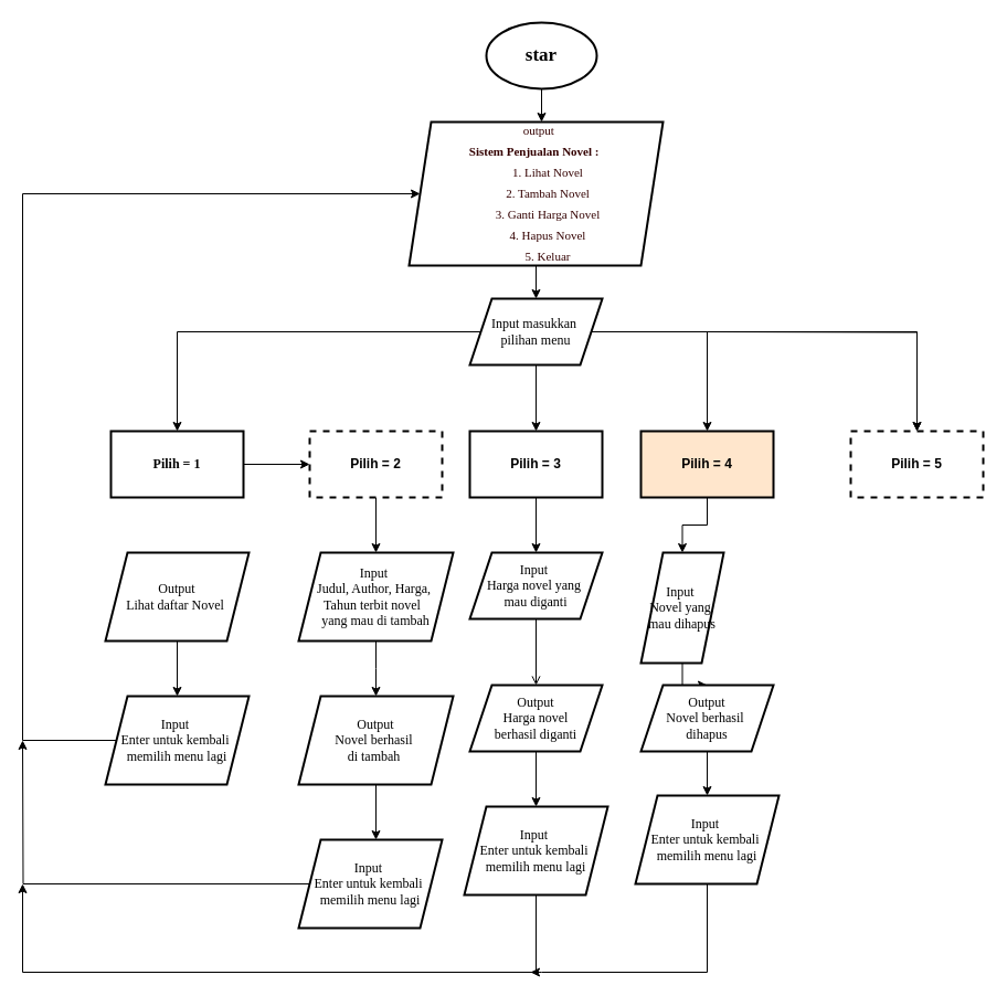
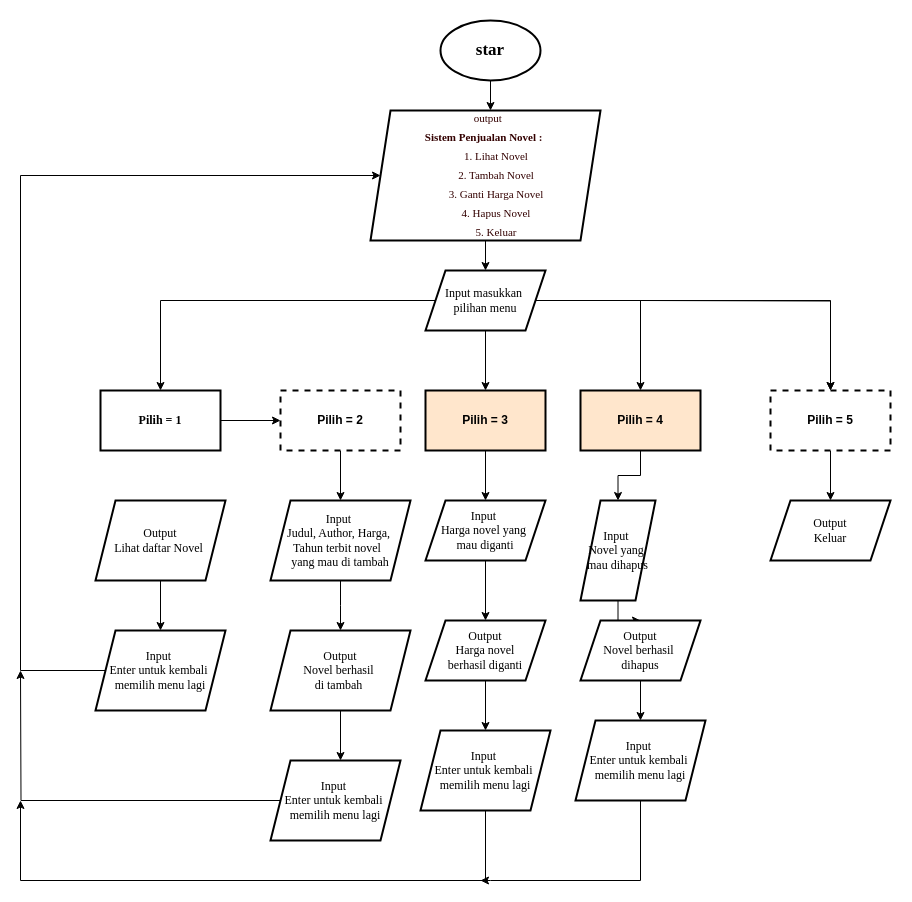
- <mxCell id="22" value="&lt;b&gt;Pilih = 3&lt;/b&gt;" style="whiteSpace=wrap;html=1;strokeWidth=2;labelBackgroundColor=none;" parent="1" vertex="1"><mxGeometry x="425" y="390" width="120" height="60" as="geometry" /></mxCell>
+ <mxCell id="22" value="&lt;b&gt;Pilih = 3&lt;/b&gt;" style="whiteSpace=wrap;html=1;strokeWidth=2;labelBackgroundColor=none;fillColor=#ffe6cc;" parent="1" vertex="1"><mxGeometry x="425" y="390" width="120" height="60" as="geometry" /></mxCell>
+ <mxCell id="18" value="" style="edgeStyle=orthogonalEdgeStyle;rounded=0;orthogonalLoop=1;jettySize=auto;html=1;" edge="1" parent="1" source="19" target="45"><mxGeometry relative="1" as="geometry" /></mxCell>
+ <mxCell id="45" value="&lt;font face=&quot;Times New Roman&quot;&gt;Output&lt;/font&gt;&lt;div&gt;&lt;font face=&quot;uEVrBLYoA_Is6GXnTwKO&quot;&gt;Keluar&lt;/font&gt;&lt;/div&gt;" style="shape=parallelogram;perimeter=parallelogramPerimeter;whiteSpace=wrap;html=1;fixedSize=1;strokeWidth=2;labelBackgroundColor=none;" vertex="1" parent="1"><mxGeometry x="770" y="500" width="120" height="60" as="geometry" /></mxCell>
- <mxCell id="32" value="" style="edgeStyle=orthogonalEdgeStyle;rounded=0;orthogonalLoop=1;jettySize=auto;html=1;endArrow=open;" edge="1" parent="1" source="33" target="36"><mxGeometry relative="1" as="geometry" /></mxCell>
+ <mxCell id="32" value="" style="edgeStyle=orthogonalEdgeStyle;rounded=0;orthogonalLoop=1;jettySize=auto;html=1;" edge="1" parent="1" source="33" target="36"><mxGeometry relative="1" as="geometry" /></mxCell>
